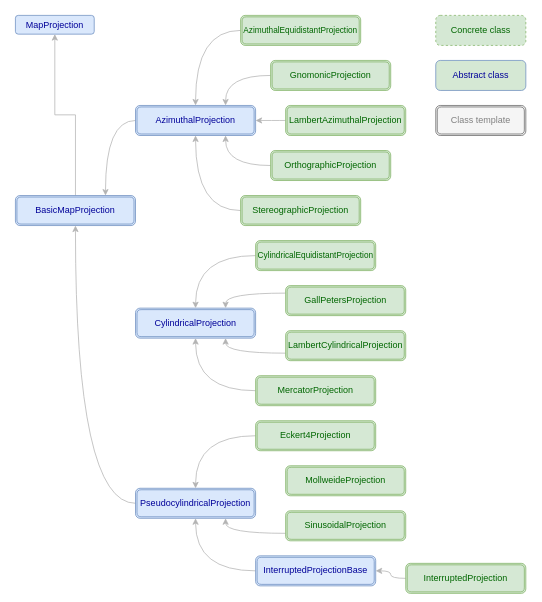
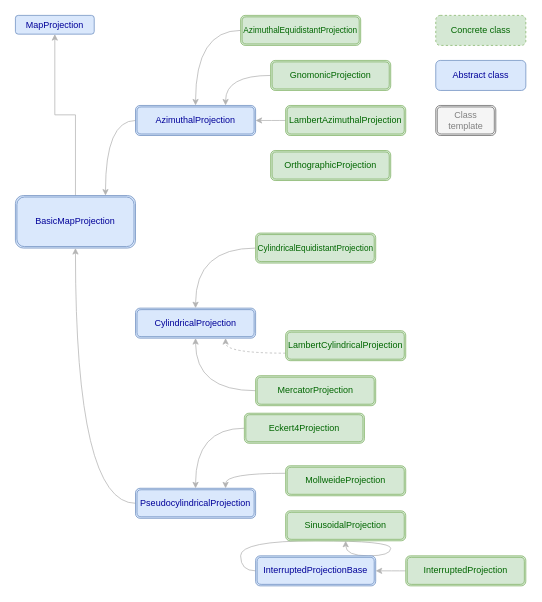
- <mxCell id="6" value="Abstract class" style="rounded=1;whiteSpace=wrap;html=1;fillColor=#d5e8d4;strokeColor=#6c8ebf;fontColor=#000099;" vertex="1" parent="1"><mxGeometry x="580" y="80" width="120" height="40" as="geometry" /></mxCell>
+ <mxCell id="6" value="Abstract class" style="rounded=1;whiteSpace=wrap;html=1;fillColor=#dae8fc;strokeColor=#6c8ebf;fontColor=#000099;" vertex="1" parent="1"><mxGeometry x="580" y="80" width="120" height="40" as="geometry" /></mxCell>
- <mxCell id="7" value="Class template" style="shape=ext;double=1;rounded=1;whiteSpace=wrap;html=1;fillColor=#f5f5f5;fontColor=#808080;strokeColor=#666666;" vertex="1" parent="1"><mxGeometry x="580" y="140" width="120" height="40" as="geometry" /></mxCell>
+ <mxCell id="7" value="Class template" style="shape=ext;double=1;rounded=1;whiteSpace=wrap;html=1;fillColor=#f5f5f5;fontColor=#808080;strokeColor=#666666;" vertex="1" parent="1"><mxGeometry x="580" y="140" width="80" height="40" as="geometry" /></mxCell>
- <mxCell id="33" style="edgeStyle=orthogonalEdgeStyle;curved=1;rounded=0;orthogonalLoop=1;jettySize=auto;html=1;entryX=0.75;entryY=1;entryDx=0;entryDy=0;fontFamily=Helvetica;fontSize=11;fontColor=#000099;strokeColor=#B3B3B3;" edge="1" parent="1" source="34" target="9"><mxGeometry relative="1" as="geometry" /></mxCell>
- <mxCell id="4" value="BasicMapProjection" style="shape=ext;double=1;rounded=1;whiteSpace=wrap;html=1;fontFamily=Helvetica;fillColor=#dae8fc;strokeColor=#6c8ebf;fontColor=#000099;" vertex="1" parent="1"><mxGeometry x="20" y="260" width="160" height="40" as="geometry" /></mxCell>
+ <mxCell id="4" value="BasicMapProjection" style="shape=ext;double=1;rounded=1;whiteSpace=wrap;html=1;fontFamily=Helvetica;fillColor=#dae8fc;strokeColor=#6c8ebf;fontColor=#000099;" vertex="1" parent="1"><mxGeometry x="20" y="260" width="160" height="70" as="geometry" /></mxCell>
- <mxCell id="31" style="edgeStyle=orthogonalEdgeStyle;curved=1;rounded=0;orthogonalLoop=1;jettySize=auto;html=1;entryX=0.5;entryY=1;entryDx=0;entryDy=0;fontFamily=Helvetica;fontSize=11;fontColor=#000099;exitX=0;exitY=0.5;exitDx=0;exitDy=0;strokeColor=#B3B3B3;" edge="1" parent="1" source="32" target="9"><mxGeometry relative="1" as="geometry" /></mxCell>
- <mxCell id="32" value="StereographicProjection" style="shape=ext;double=1;rounded=1;whiteSpace=wrap;html=1;fontFamily=Helvetica;fillColor=#d5e8d4;strokeColor=#82b366;fontColor=#006600;" vertex="1" parent="1"><mxGeometry x="320" y="260" width="160" height="40" as="geometry" /></mxCell>
- <mxCell id="30" value="CylindricalEquidistantProjection" style="shape=ext;double=1;rounded=1;whiteSpace=wrap;html=1;fontFamily=Helvetica;fillColor=#d5e8d4;strokeColor=#82b366;fontColor=#006600;fontSize=11;" vertex="1" parent="1"><mxGeometry x="340" y="320" width="160" height="40" as="geometry" /></mxCell>
+ <mxCell id="30" value="CylindricalEquidistantProjection" style="shape=ext;double=1;rounded=1;whiteSpace=wrap;html=1;fontFamily=Helvetica;fillColor=#d5e8d4;strokeColor=#82b366;fontColor=#006600;fontSize=11;" vertex="1" parent="1"><mxGeometry x="340" y="310" width="160" height="40" as="geometry" /></mxCell>
- <mxCell id="35" style="edgeStyle=orthogonalEdgeStyle;curved=1;rounded=0;orthogonalLoop=1;jettySize=auto;html=1;fontFamily=Helvetica;fontSize=11;fontColor=#000099;entryX=0.75;entryY=0;entryDx=0;entryDy=0;exitX=0;exitY=0.25;exitDx=0;exitDy=0;strokeColor=#B3B3B3;" edge="1" parent="1" source="36" target="10"><mxGeometry relative="1" as="geometry" /></mxCell>
- <mxCell id="36" value="GallPetersProjection" style="shape=ext;double=1;rounded=1;whiteSpace=wrap;html=1;fontFamily=Helvetica;fillColor=#d5e8d4;strokeColor=#82b366;fontColor=#006600;" vertex="1" parent="1"><mxGeometry x="380" y="380" width="160" height="40" as="geometry" /></mxCell>
- <mxCell id="37" style="edgeStyle=orthogonalEdgeStyle;curved=1;rounded=0;orthogonalLoop=1;jettySize=auto;html=1;entryX=0.75;entryY=1;entryDx=0;entryDy=0;fontFamily=Helvetica;fontSize=11;fontColor=#000099;exitX=0;exitY=0.75;exitDx=0;exitDy=0;strokeColor=#B3B3B3;" edge="1" parent="1" source="38" target="10"><mxGeometry relative="1" as="geometry" /></mxCell>
+ <mxCell id="37" style="edgeStyle=orthogonalEdgeStyle;curved=1;rounded=0;orthogonalLoop=1;jettySize=auto;html=1;entryX=0.75;entryY=1;entryDx=0;entryDy=0;fontFamily=Helvetica;fontSize=11;fontColor=#000099;exitX=0;exitY=0.75;exitDx=0;exitDy=0;strokeColor=#B3B3B3;dashed=1;" edge="1" parent="1" source="38" target="10"><mxGeometry relative="1" as="geometry" /></mxCell>
- <mxCell id="18" value="Eckert4Projection" style="shape=ext;double=1;rounded=1;whiteSpace=wrap;html=1;fontFamily=Helvetica;fillColor=#d5e8d4;strokeColor=#82b366;fontColor=#006600;" vertex="1" parent="1"><mxGeometry x="340" y="560" width="160" height="40" as="geometry" /></mxCell>
+ <mxCell id="18" value="Eckert4Projection" style="shape=ext;double=1;rounded=1;whiteSpace=wrap;html=1;fontFamily=Helvetica;fillColor=#d5e8d4;strokeColor=#82b366;fontColor=#006600;" vertex="1" parent="1"><mxGeometry x="325" y="550" width="160" height="40" as="geometry" /></mxCell>
+ <mxCell id="19" style="edgeStyle=orthogonalEdgeStyle;curved=1;rounded=0;orthogonalLoop=1;jettySize=auto;html=1;entryX=0.75;entryY=0;entryDx=0;entryDy=0;fontFamily=Helvetica;fontSize=11;fontColor=#000099;exitX=0;exitY=0.25;exitDx=0;exitDy=0;strokeColor=#B3B3B3;" edge="1" parent="1" source="20" target="16"><mxGeometry relative="1" as="geometry" /></mxCell>
- <mxCell id="21" style="edgeStyle=orthogonalEdgeStyle;curved=1;rounded=0;orthogonalLoop=1;jettySize=auto;html=1;entryX=0.75;entryY=1;entryDx=0;entryDy=0;fontFamily=Helvetica;fontSize=11;fontColor=#000099;exitX=0;exitY=0.75;exitDx=0;exitDy=0;strokeColor=#B3B3B3;" edge="1" parent="1" source="22" target="16"><mxGeometry relative="1" as="geometry" /></mxCell>
- <mxCell id="13" style="edgeStyle=orthogonalEdgeStyle;curved=1;rounded=0;orthogonalLoop=1;jettySize=auto;html=1;entryX=0.5;entryY=1;entryDx=0;entryDy=0;fontFamily=Helvetica;fontSize=11;fontColor=#000099;exitX=0;exitY=0.5;exitDx=0;exitDy=0;strokeColor=#B3B3B3;" edge="1" parent="1" source="14" target="16"><mxGeometry relative="1" as="geometry" /></mxCell>
+ <mxCell id="13" style="edgeStyle=orthogonalEdgeStyle;curved=1;rounded=0;orthogonalLoop=1;jettySize=auto;html=1;fontFamily=Helvetica;fontSize=11;fontColor=#000099;exitX=0;exitY=0.5;exitDx=0;exitDy=0;strokeColor=#B3B3B3;" edge="1" parent="1" source="14" target="22"><mxGeometry relative="1" as="geometry" /></mxCell>
- <mxCell id="12" value="InterruptedProjection" style="shape=ext;double=1;rounded=1;whiteSpace=wrap;html=1;fontFamily=Helvetica;fillColor=#d5e8d4;strokeColor=#82b366;fontColor=#006600;" vertex="1" parent="1"><mxGeometry x="540" y="750" width="160" height="40" as="geometry" /></mxCell>
+ <mxCell id="12" value="InterruptedProjection" style="shape=ext;double=1;rounded=1;whiteSpace=wrap;html=1;fontFamily=Helvetica;fillColor=#d5e8d4;strokeColor=#82b366;fontColor=#006600;" vertex="1" parent="1"><mxGeometry x="540" y="740" width="160" height="40" as="geometry" /></mxCell>
